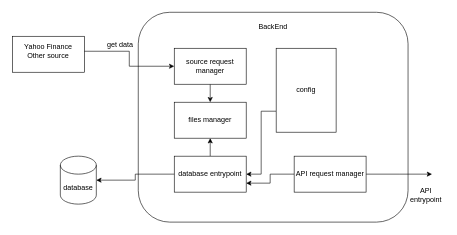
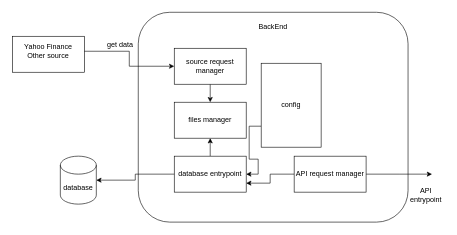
- <mxCell id="11" value="config" style="rounded=0;whiteSpace=wrap;html=1;" vertex="1" parent="1"><mxGeometry x="460" y="80" width="100" height="140" as="geometry" /></mxCell>
+ <mxCell id="11" value="config" style="rounded=0;whiteSpace=wrap;html=1;" vertex="1" parent="1"><mxGeometry x="435" y="105" width="100" height="140" as="geometry" /></mxCell>
